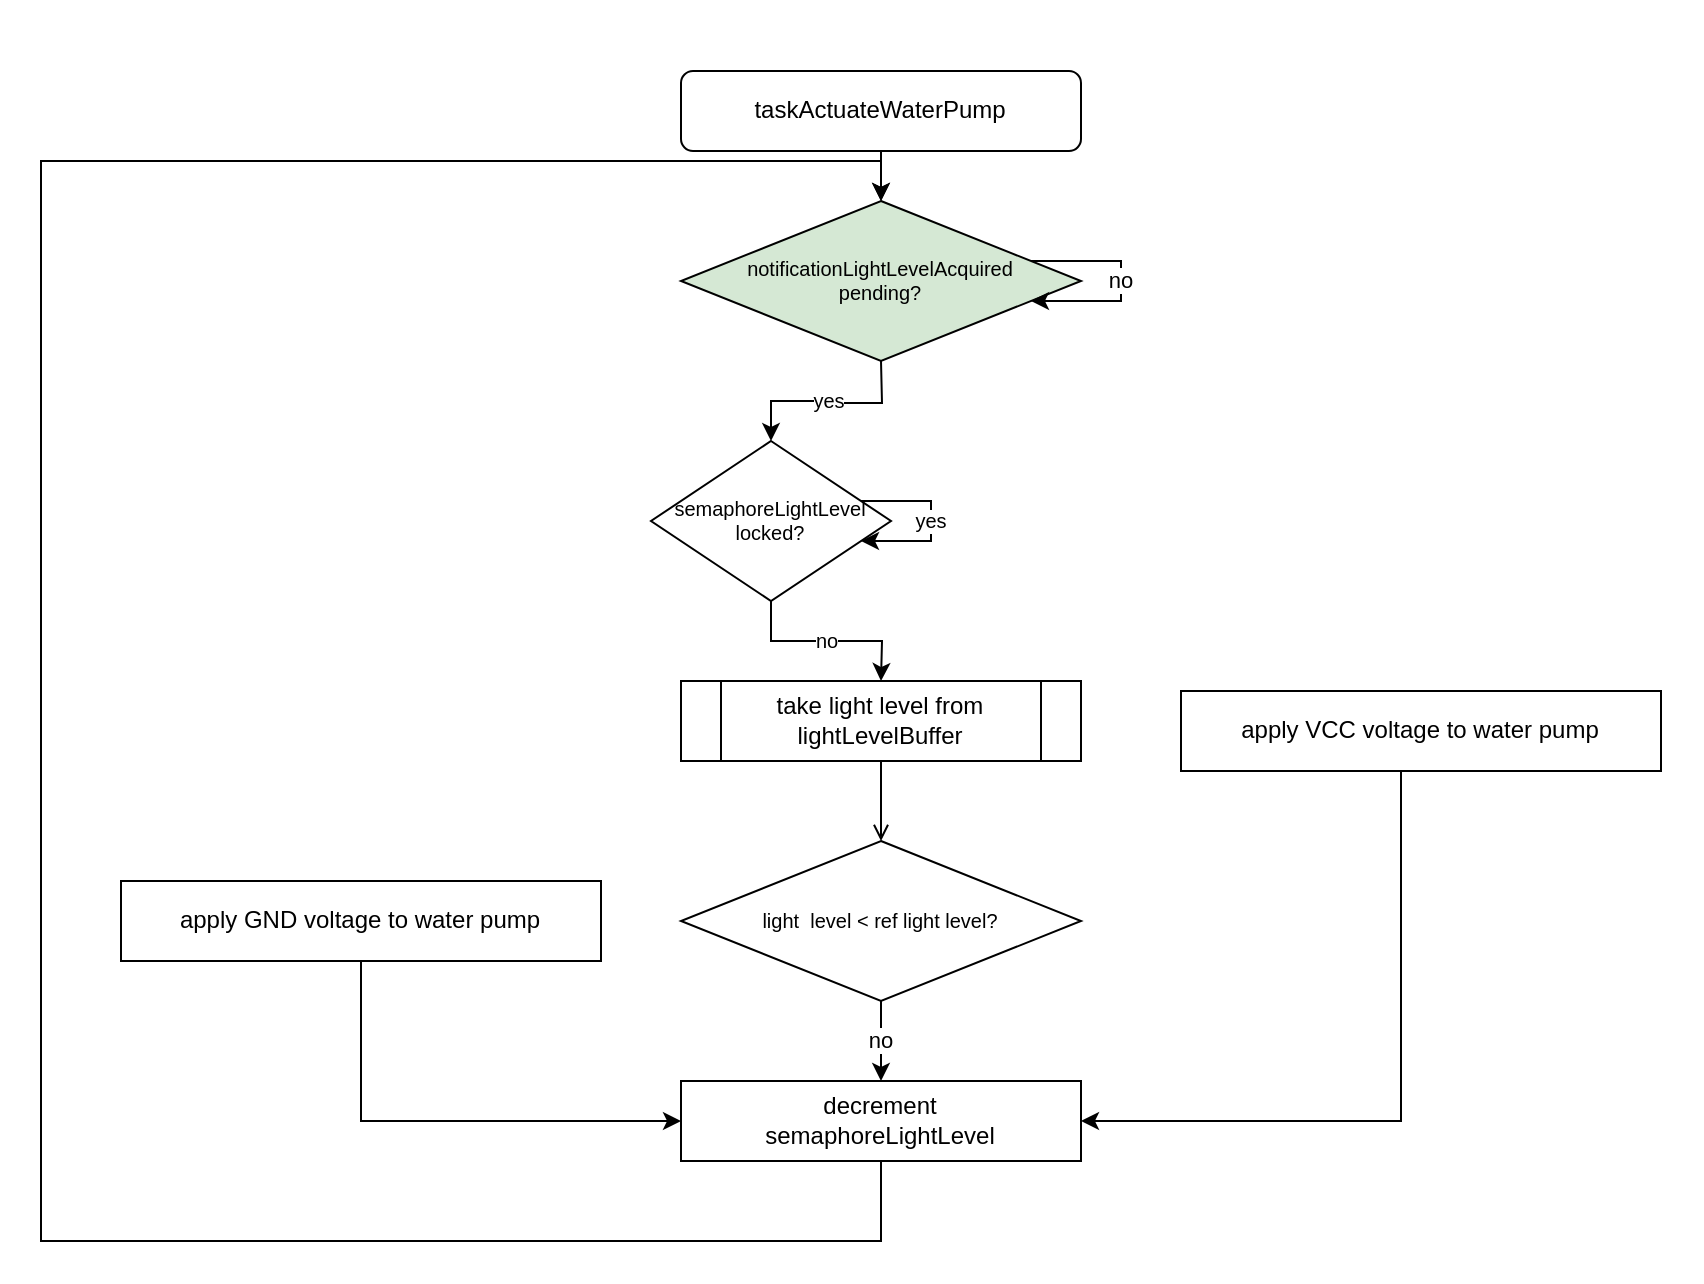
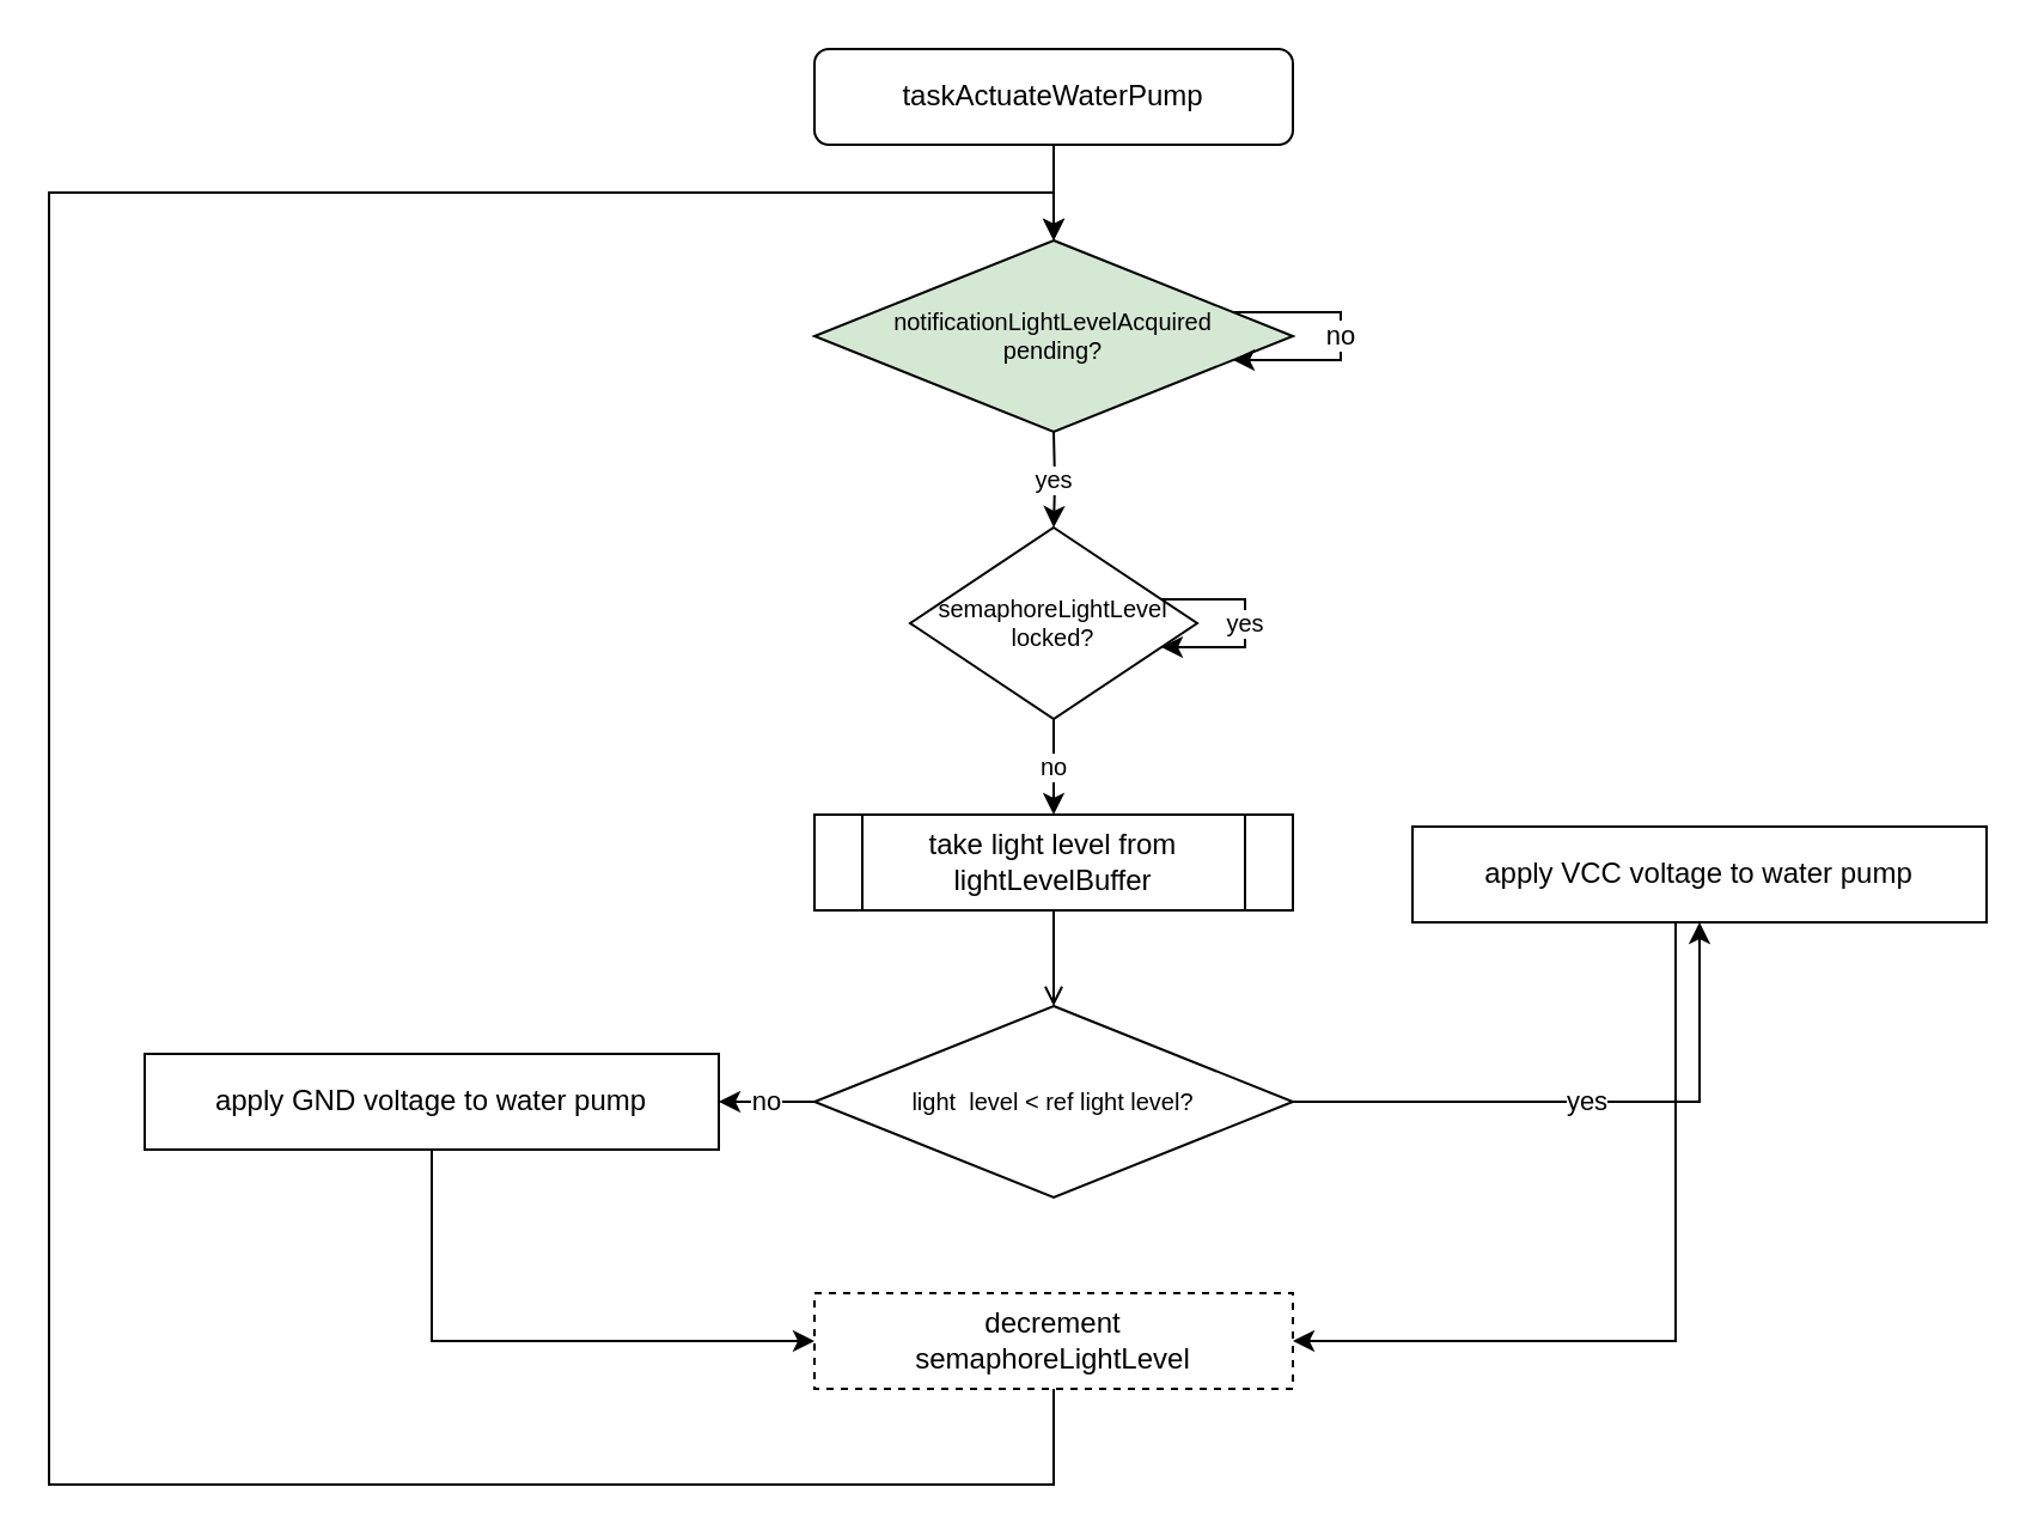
- <mxCell id="3" value="taskActuateWaterPump" style="rounded=1;whiteSpace=wrap;html=1;" parent="1" vertex="1"><mxGeometry x="340" y="35" width="200" height="40" as="geometry" /></mxCell>
+ <mxCell id="3" value="taskActuateWaterPump" style="rounded=1;whiteSpace=wrap;html=1;" parent="1" vertex="1"><mxGeometry x="340" y="20" width="200" height="40" as="geometry" /></mxCell>
- <mxCell id="6" value="semaphoreLightLevel&lt;br style=&quot;font-size: 10px&quot;&gt;locked?" style="rhombus;whiteSpace=wrap;html=1;fontSize=10;" parent="1" vertex="1"><mxGeometry x="325" y="220" width="120" height="80" as="geometry" /></mxCell>
+ <mxCell id="6" value="semaphoreLightLevel&lt;br style=&quot;font-size: 10px&quot;&gt;locked?" style="rhombus;whiteSpace=wrap;html=1;fontSize=10;" parent="1" vertex="1"><mxGeometry x="380" y="220" width="120" height="80" as="geometry" /></mxCell>
+ <mxCell id="13" value="yes" style="edgeStyle=orthogonalEdgeStyle;rounded=0;orthogonalLoop=1;jettySize=auto;html=1;" parent="1" source="14" target="18" edge="1"><mxGeometry relative="1" as="geometry" /></mxCell>
- <mxCell id="12" value="no" style="edgeStyle=orthogonalEdgeStyle;rounded=0;orthogonalLoop=1;jettySize=auto;html=1;" parent="1" source="14" target="7" edge="1"><mxGeometry relative="1" as="geometry" /></mxCell>
+ <mxCell id="12" value="no" style="edgeStyle=orthogonalEdgeStyle;rounded=0;orthogonalLoop=1;jettySize=auto;html=1;" parent="1" source="14" target="20" edge="1"><mxGeometry relative="1" as="geometry" /></mxCell>
- <mxCell id="7" value="decrement&lt;br&gt;semaphoreLightLevel" style="rounded=0;whiteSpace=wrap;html=1;" parent="1" vertex="1"><mxGeometry x="340" y="540" width="200" height="40" as="geometry" /></mxCell>
+ <mxCell id="7" value="decrement&lt;br&gt;semaphoreLightLevel" style="rounded=0;whiteSpace=wrap;html=1;dashed=1;" parent="1" vertex="1"><mxGeometry x="340" y="540" width="200" height="40" as="geometry" /></mxCell>
